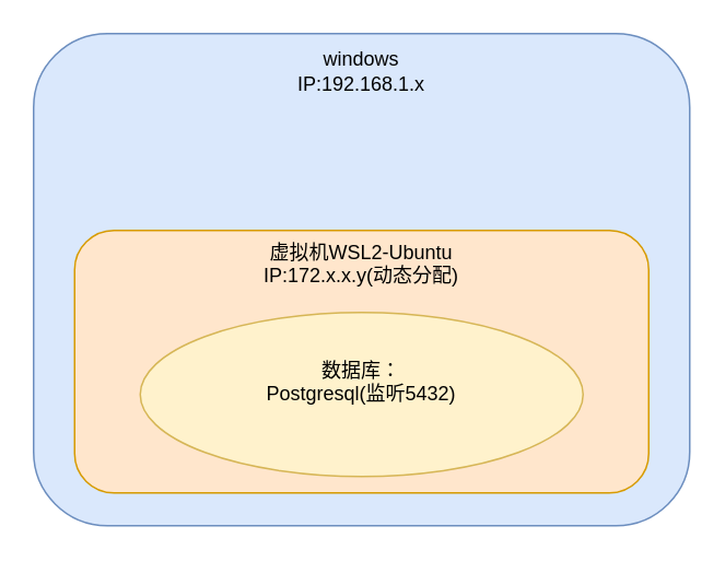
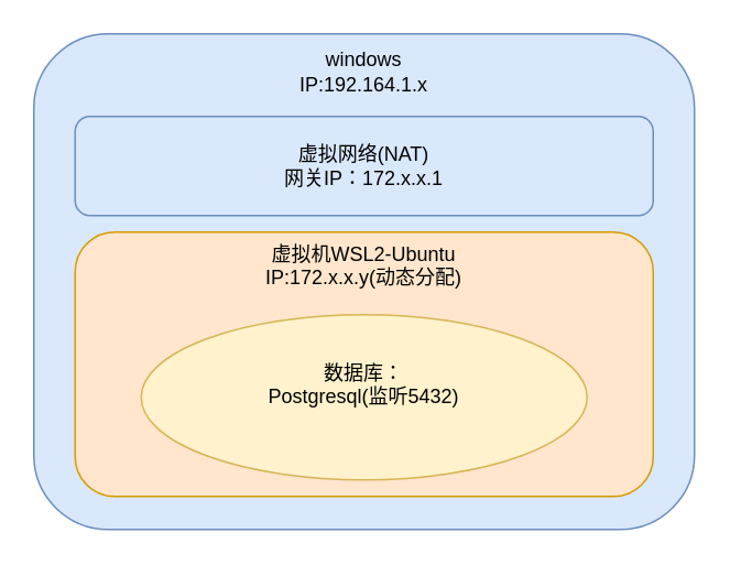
- <mxCell id="2" value="&lt;br&gt;windows&lt;div&gt;IP:192.168.1.x&lt;/div&gt;" style="rounded=1;whiteSpace=wrap;html=1;labelBorderColor=none;labelPosition=center;verticalLabelPosition=middle;align=center;verticalAlign=top;spacing=-10;fillColor=#dae8fc;strokeColor=#6c8ebf;" vertex="1" parent="1"><mxGeometry x="20" y="20" width="400" height="300" as="geometry" /></mxCell>
+ <mxCell id="2" value="&lt;br&gt;windows&lt;div&gt;IP:192.164.1.x&lt;/div&gt;" style="rounded=1;whiteSpace=wrap;html=1;labelBorderColor=none;labelPosition=center;verticalLabelPosition=middle;align=center;verticalAlign=top;spacing=-10;fillColor=#dae8fc;strokeColor=#6c8ebf;" vertex="1" parent="1"><mxGeometry x="20" y="20" width="400" height="300" as="geometry" /></mxCell>
+ <mxCell id="3" value="虚拟网络(NAT)&lt;div&gt;网关IP：172.x.x.1&lt;/div&gt;" style="rounded=1;whiteSpace=wrap;html=1;fillColor=#dae8fc;strokeColor=#6c8ebf;" vertex="1" parent="1"><mxGeometry x="45" y="70" width="350" height="60" as="geometry" /></mxCell>
